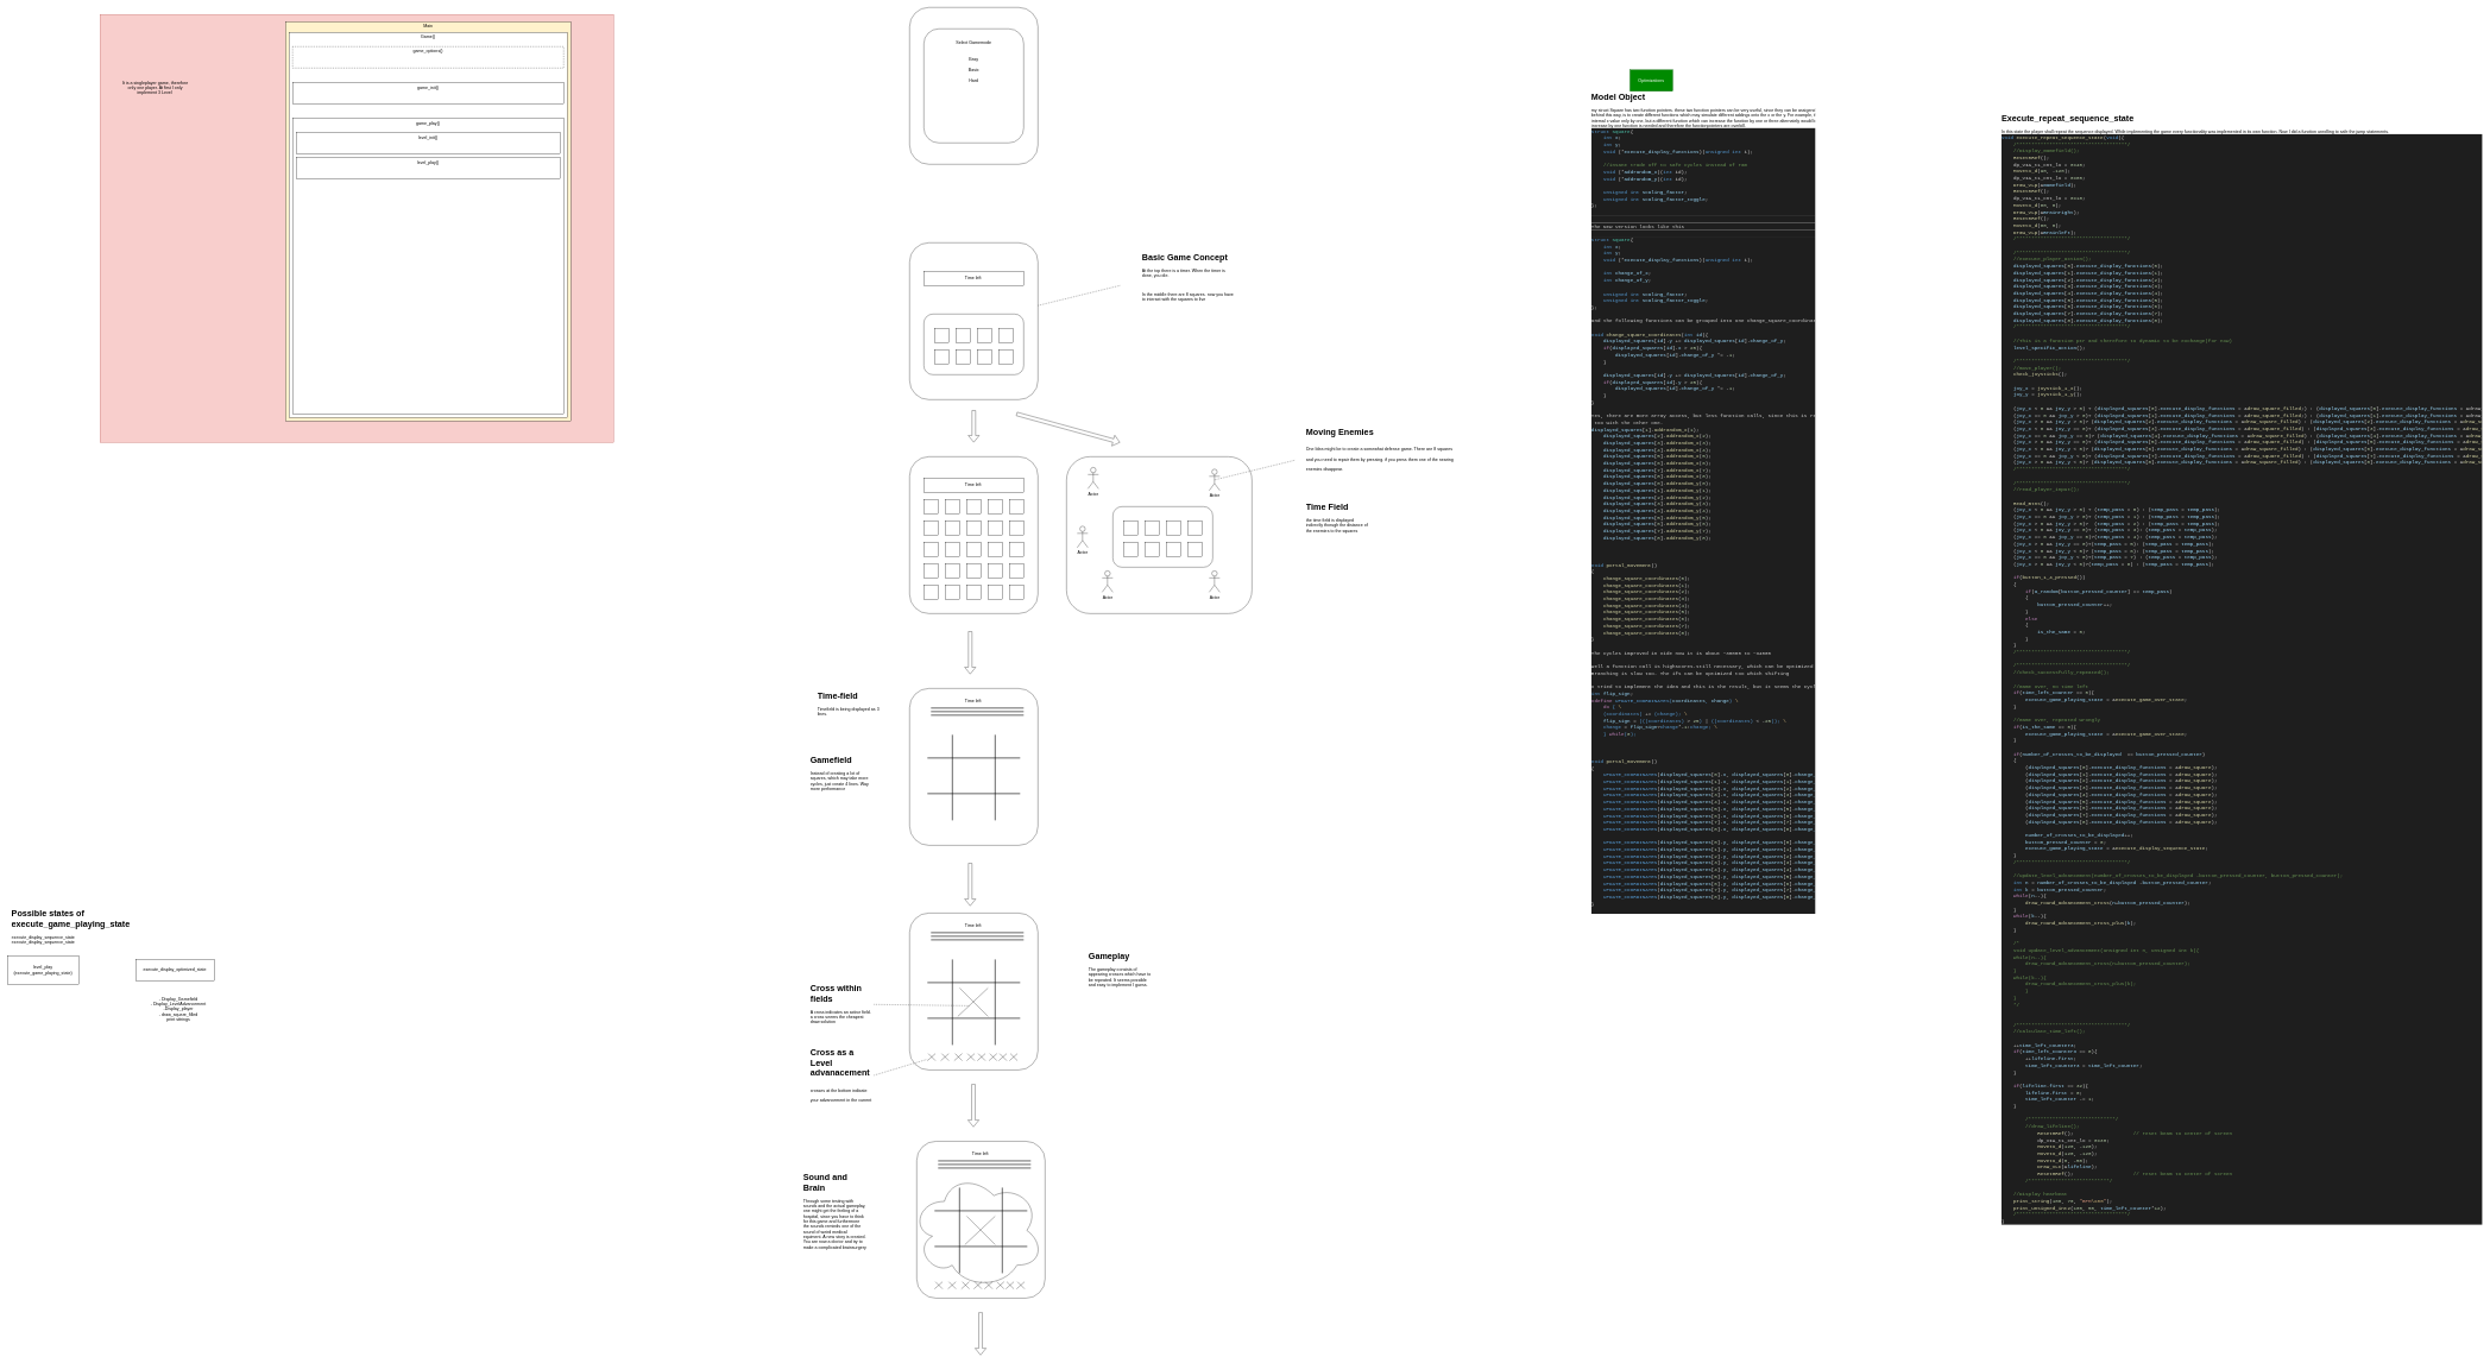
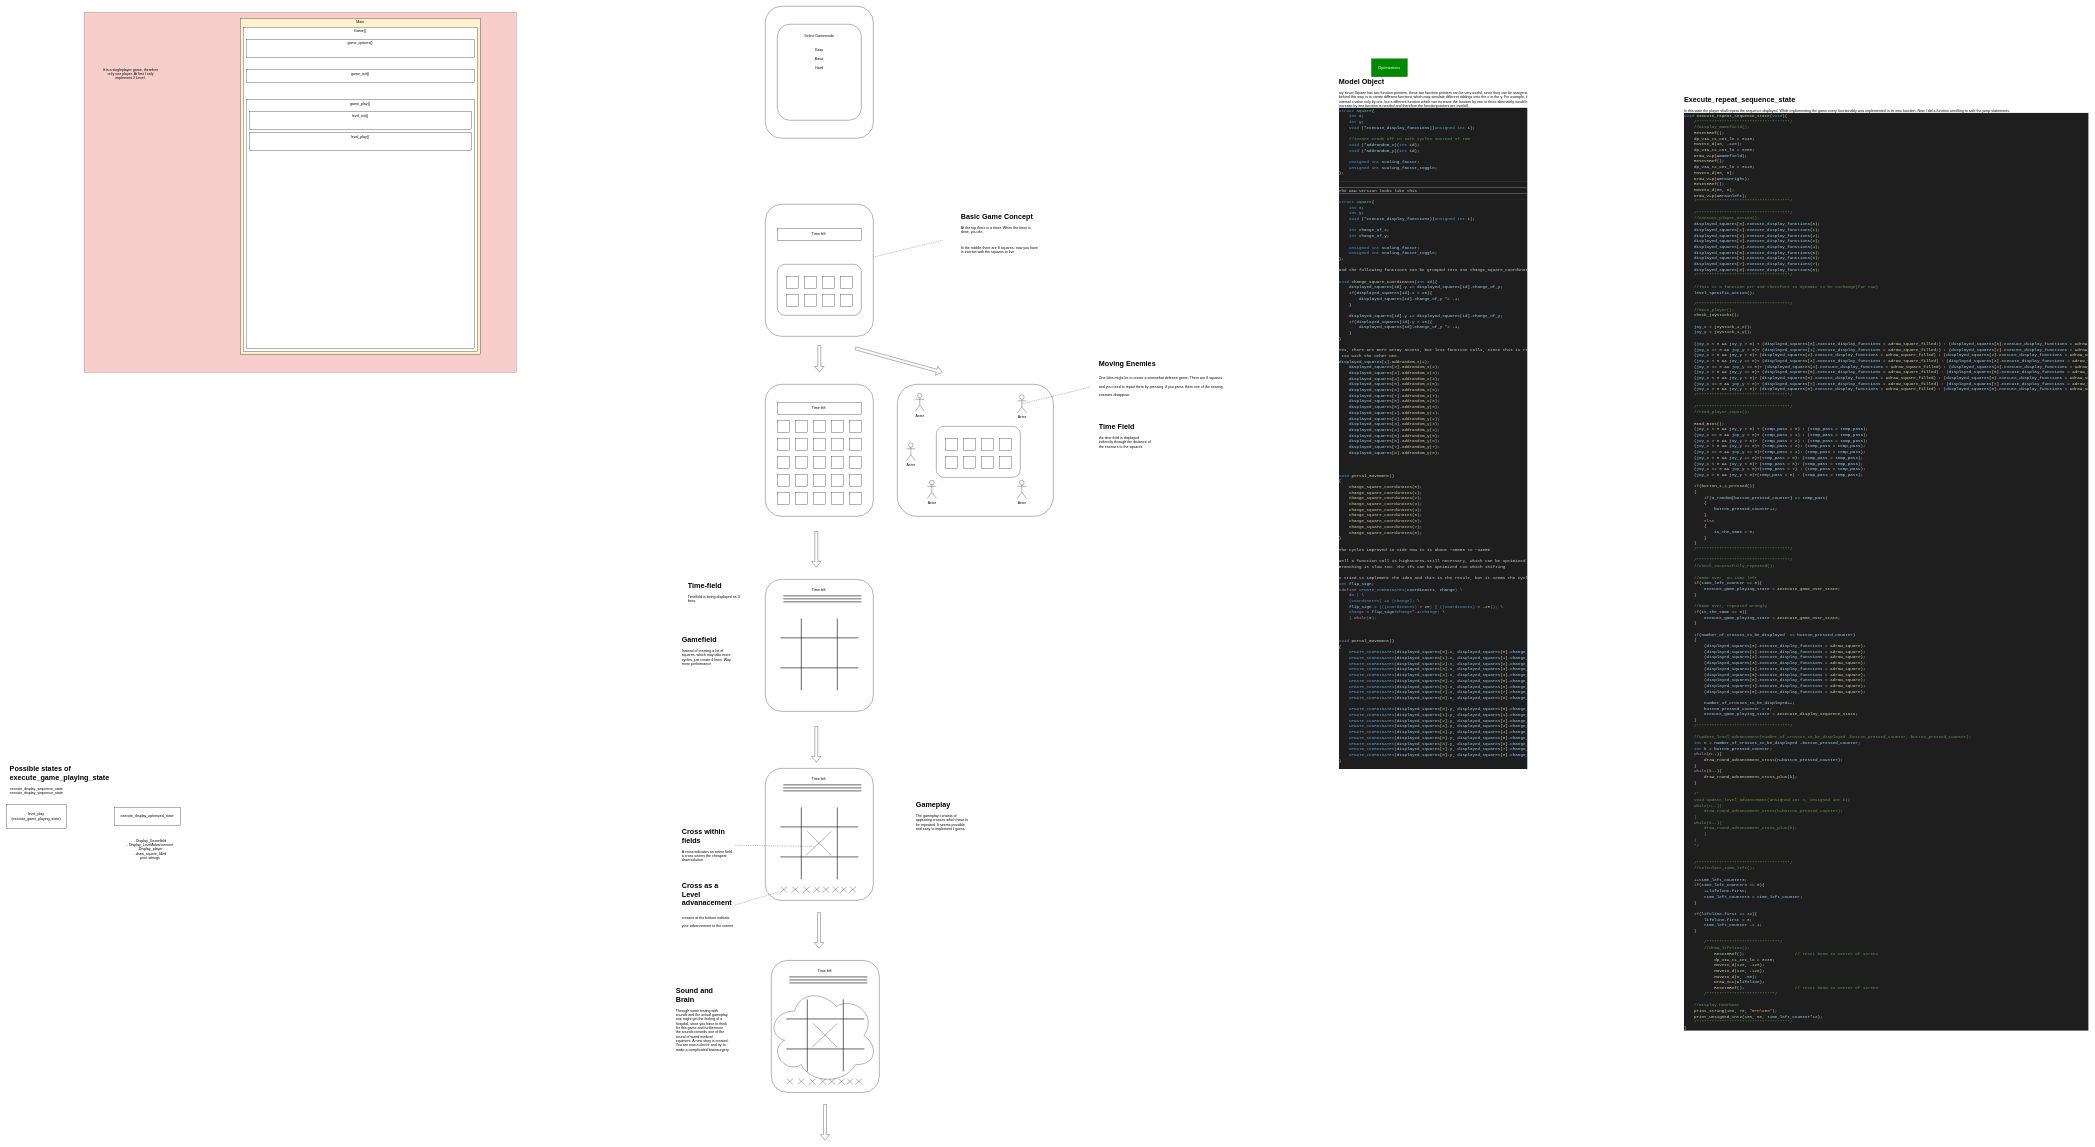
- <mxCell id="102" value="game_options()" style="rounded=0;whiteSpace=wrap;html=1;verticalAlign=top;dashed=1;" parent="1" vertex="1"><mxGeometry x="820" y="130" width="760" height="60" as="geometry" /></mxCell>
+ <mxCell id="102" value="game_options()" style="rounded=0;whiteSpace=wrap;html=1;verticalAlign=top;" parent="1" vertex="1"><mxGeometry x="820" y="130" width="760" height="60" as="geometry" /></mxCell>
- <mxCell id="103" value="game_init()" style="rounded=0;whiteSpace=wrap;html=1;verticalAlign=top;" parent="1" vertex="1"><mxGeometry x="820" y="230" width="760" height="60" as="geometry" /></mxCell>
+ <mxCell id="103" value="game_init()" style="rounded=0;whiteSpace=wrap;html=1;verticalAlign=top;" parent="1" vertex="1"><mxGeometry x="820" y="230" width="760" height="45" as="geometry" /></mxCell>
